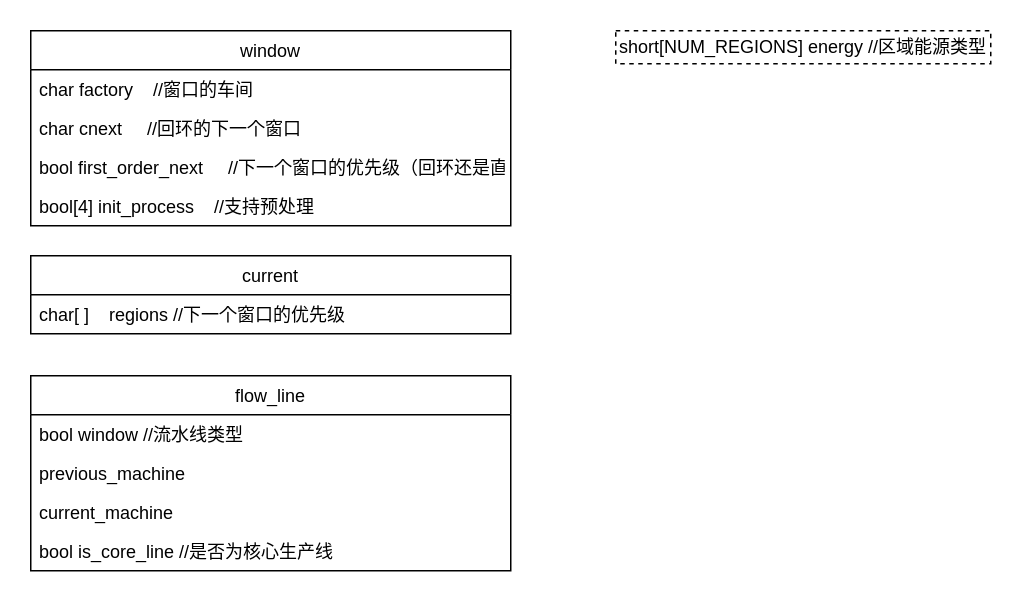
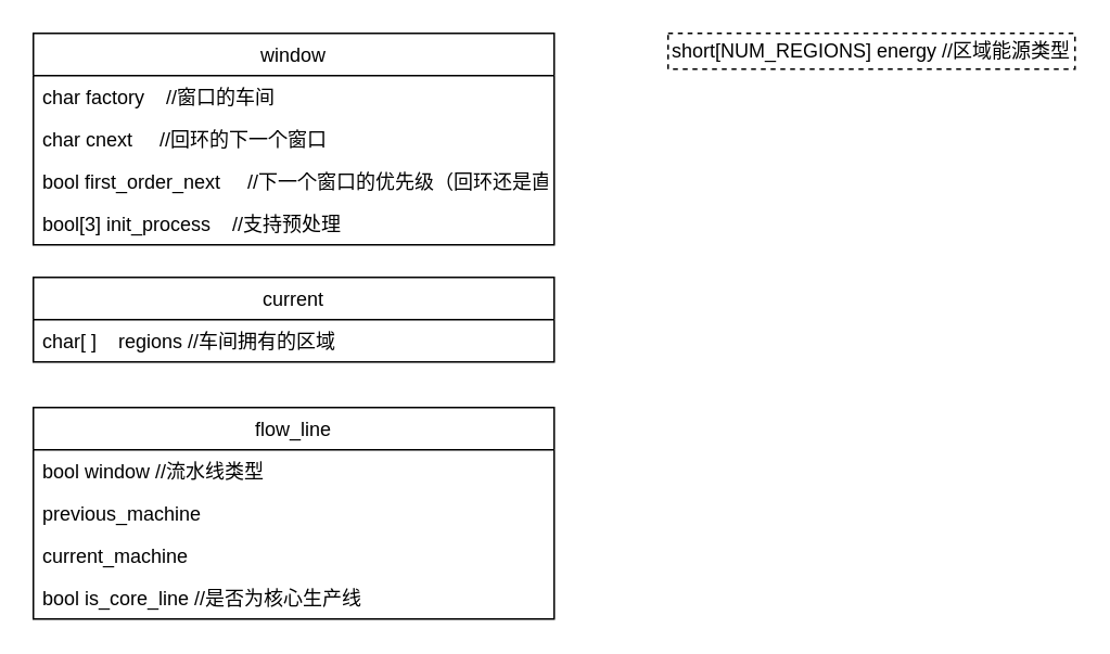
- <mxCell id="6" value="bool[4] init_process    //支持预处理&#10;&#10;" style="text;strokeColor=none;fillColor=none;align=left;verticalAlign=top;spacingLeft=4;spacingRight=4;overflow=hidden;rotatable=0;points=[[0,0.5],[1,0.5]];portConstraint=eastwest;" vertex="1" parent="2"><mxGeometry y="104" width="320" height="26" as="geometry" /></mxCell>
+ <mxCell id="6" value="bool[3] init_process    //支持预处理&#10;&#10;" style="text;strokeColor=none;fillColor=none;align=left;verticalAlign=top;spacingLeft=4;spacingRight=4;overflow=hidden;rotatable=0;points=[[0,0.5],[1,0.5]];portConstraint=eastwest;" vertex="1" parent="2"><mxGeometry y="104" width="320" height="26" as="geometry" /></mxCell>
- <mxCell id="8" value="char[ ]    regions //下一个窗口的优先级" style="text;strokeColor=none;fillColor=none;align=left;verticalAlign=top;spacingLeft=4;spacingRight=4;overflow=hidden;rotatable=0;points=[[0,0.5],[1,0.5]];portConstraint=eastwest;" vertex="1" parent="7"><mxGeometry y="26" width="320" height="26" as="geometry" /></mxCell>
+ <mxCell id="8" value="char[ ]    regions //车间拥有的区域" style="text;strokeColor=none;fillColor=none;align=left;verticalAlign=top;spacingLeft=4;spacingRight=4;overflow=hidden;rotatable=0;points=[[0,0.5],[1,0.5]];portConstraint=eastwest;" vertex="1" parent="7"><mxGeometry y="26" width="320" height="26" as="geometry" /></mxCell>
